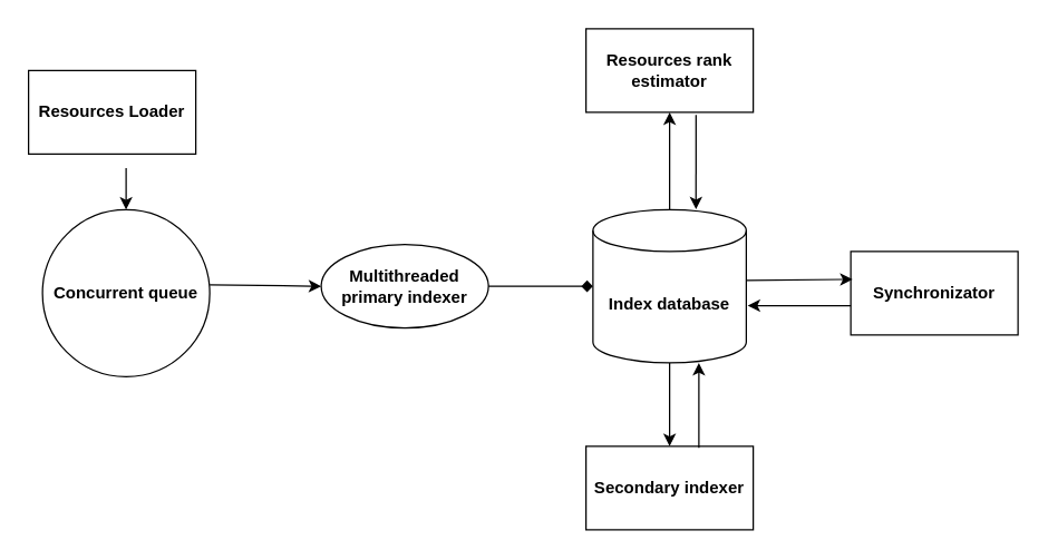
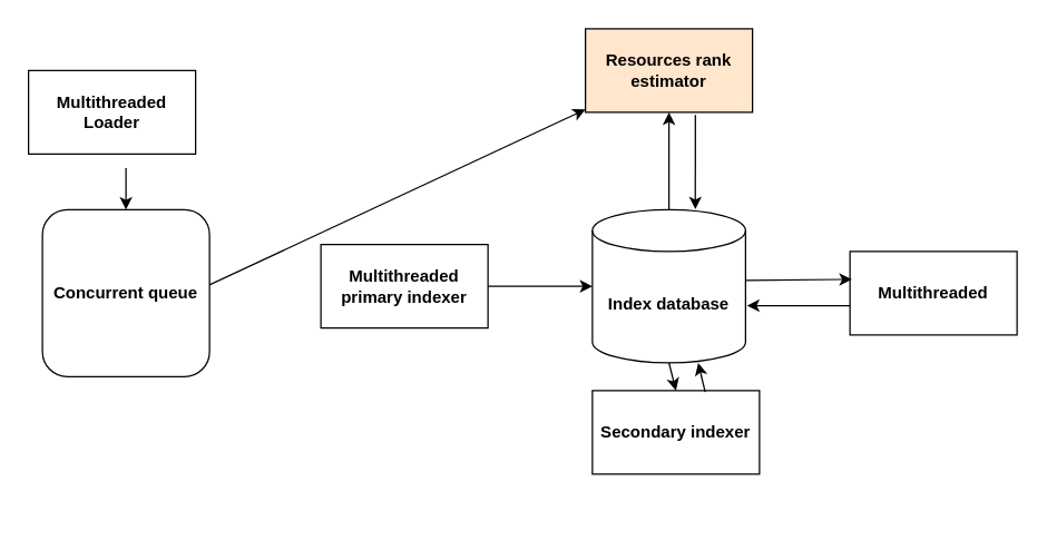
- <mxCell id="5" value="&lt;b&gt;Resources rank estimator&lt;/b&gt;" style="rounded=0;whiteSpace=wrap;html=1;" parent="1" vertex="1"><mxGeometry x="420" y="20" width="120" height="60" as="geometry" /></mxCell>
+ <mxCell id="5" value="&lt;b&gt;Resources rank estimator&lt;/b&gt;" style="rounded=0;whiteSpace=wrap;html=1;fillColor=#ffe6cc;" parent="1" vertex="1"><mxGeometry x="420" y="20" width="120" height="60" as="geometry" /></mxCell>
- <mxCell id="3" value="&lt;b&gt;Resources Loader&lt;/b&gt;" style="rounded=0;whiteSpace=wrap;html=1;" parent="1" vertex="1"><mxGeometry x="20" y="50" width="120" height="60" as="geometry" /></mxCell>
+ <mxCell id="3" value="&lt;b&gt;Multithreaded Loader&lt;/b&gt;" style="rounded=0;whiteSpace=wrap;html=1;" parent="1" vertex="1"><mxGeometry x="20" y="50" width="120" height="60" as="geometry" /></mxCell>
- <mxCell id="17" value="" style="endArrow=classic;html=1;rounded=0;exitX=1;exitY=0.45;exitDx=0;exitDy=0;entryX=0;entryY=0.5;entryDx=0;entryDy=0;exitPerimeter=0;" parent="1" source="15" target="4" edge="1"><mxGeometry width="50" height="50" relative="1" as="geometry"><mxPoint x="120" y="410" as="sourcePoint" /><mxPoint x="170" y="360" as="targetPoint" /></mxGeometry></mxCell>
+ <mxCell id="17" value="" style="endArrow=classic;html=1;rounded=0;exitX=1;exitY=0.45;exitDx=0;exitDy=0;exitPerimeter=0;" parent="1" source="15" target="5" edge="1"><mxGeometry width="50" height="50" relative="1" as="geometry"><mxPoint x="120" y="410" as="sourcePoint" /><mxPoint x="170" y="360" as="targetPoint" /></mxGeometry></mxCell>
- <mxCell id="4" value="&lt;b&gt;Multithreaded primary indexer&lt;/b&gt;" style="ellipse;whiteSpace=wrap;html=1;" parent="1" vertex="1"><mxGeometry x="230" y="175" width="120" height="60" as="geometry" /></mxCell>
+ <mxCell id="4" value="&lt;b&gt;Multithreaded primary indexer&lt;/b&gt;" style="rounded=0;whiteSpace=wrap;html=1;" parent="1" vertex="1"><mxGeometry x="230" y="175" width="120" height="60" as="geometry" /></mxCell>
- <mxCell id="8" value="" style="endArrow=diamond;html=1;rounded=0;entryX=0;entryY=0.5;entryDx=0;entryDy=0;entryPerimeter=0;exitX=1;exitY=0.5;exitDx=0;exitDy=0;" parent="1" source="4" target="2" edge="1"><mxGeometry width="50" height="50" relative="1" as="geometry"><mxPoint x="270" y="370" as="sourcePoint" /><mxPoint x="320" y="320" as="targetPoint" /></mxGeometry></mxCell>
+ <mxCell id="8" value="" style="endArrow=classic;html=1;rounded=0;entryX=0;entryY=0.5;entryDx=0;entryDy=0;entryPerimeter=0;exitX=1;exitY=0.5;exitDx=0;exitDy=0;" parent="1" source="4" target="2" edge="1"><mxGeometry width="50" height="50" relative="1" as="geometry"><mxPoint x="270" y="370" as="sourcePoint" /><mxPoint x="320" y="320" as="targetPoint" /></mxGeometry></mxCell>
- <mxCell id="15" value="&lt;b&gt;Concurrent queue&lt;/b&gt;" style="ellipse;whiteSpace=wrap;html=1;aspect=fixed;" parent="1" vertex="1"><mxGeometry x="30" y="150" width="120" height="120" as="geometry" /></mxCell>
+ <mxCell id="15" value="&lt;b&gt;Concurrent queue&lt;/b&gt;" style="whiteSpace=wrap;html=1;aspect=fixed;rounded=1;" parent="1" vertex="1"><mxGeometry x="30" y="150" width="120" height="120" as="geometry" /></mxCell>
- <mxCell id="7" value="&lt;b&gt;Synchronizator&lt;/b&gt;" style="rounded=0;whiteSpace=wrap;html=1;" parent="1" vertex="1"><mxGeometry x="610" y="180" width="120" height="60" as="geometry" /></mxCell>
+ <mxCell id="7" value="&lt;b&gt;Multithreaded&lt;/b&gt;" style="rounded=0;whiteSpace=wrap;html=1;" parent="1" vertex="1"><mxGeometry x="610" y="180" width="120" height="60" as="geometry" /></mxCell>
- <mxCell id="6" value="&lt;b&gt;Secondary indexer&lt;/b&gt;" style="rounded=0;whiteSpace=wrap;html=1;" parent="1" vertex="1"><mxGeometry x="420" y="320" width="120" height="60" as="geometry" /></mxCell>
+ <mxCell id="6" value="&lt;b&gt;Secondary indexer&lt;/b&gt;" style="rounded=0;whiteSpace=wrap;html=1;" parent="1" vertex="1"><mxGeometry x="425" y="280" width="120" height="60" as="geometry" /></mxCell>
